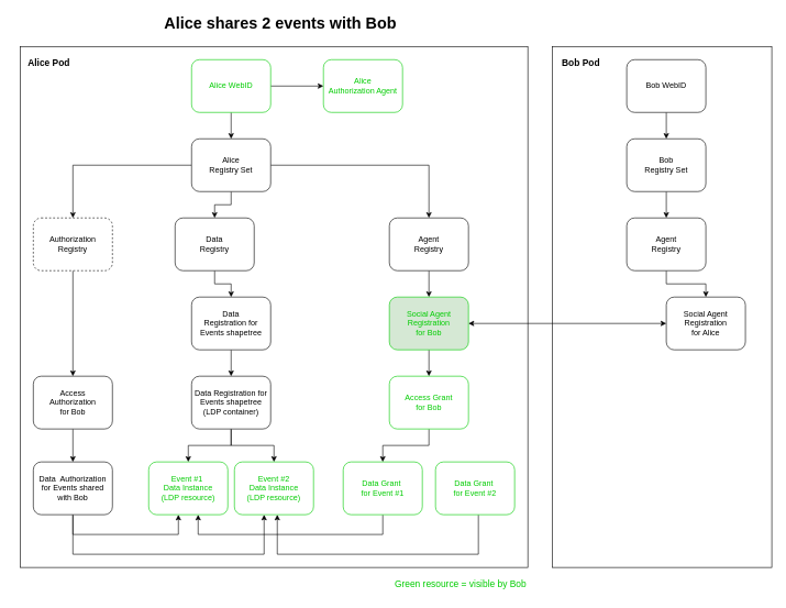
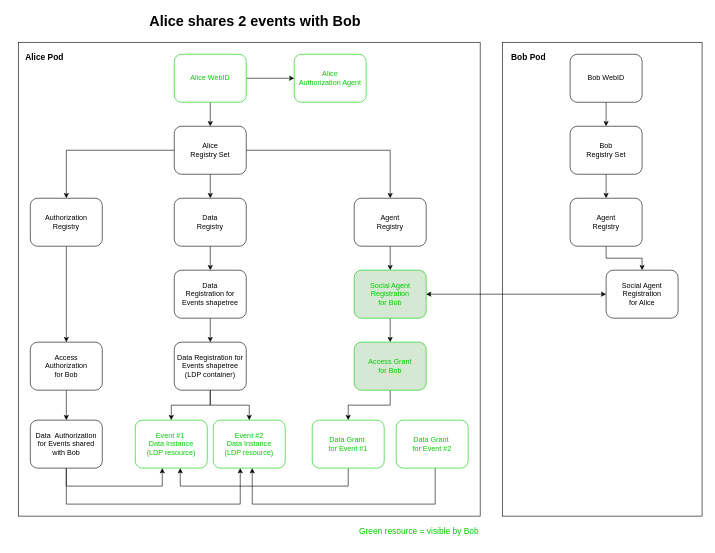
- <mxCell id="13" value="Authorization&lt;br&gt;Registry" style="rounded=1;whiteSpace=wrap;html=1;dashed=1;" vertex="1" parent="1"><mxGeometry x="50" y="330" width="120" height="80" as="geometry" /></mxCell>
+ <mxCell id="13" value="Authorization&lt;br&gt;Registry" style="rounded=1;whiteSpace=wrap;html=1;" vertex="1" parent="1"><mxGeometry x="50" y="330" width="120" height="80" as="geometry" /></mxCell>
- <mxCell id="11" value="Data&lt;br&gt;Registry" style="rounded=1;whiteSpace=wrap;html=1;" vertex="1" parent="1"><mxGeometry x="265" y="330" width="120" height="80" as="geometry" /></mxCell>
+ <mxCell id="11" value="Data&lt;br&gt;Registry" style="rounded=1;whiteSpace=wrap;html=1;" vertex="1" parent="1"><mxGeometry x="290" y="330" width="120" height="80" as="geometry" /></mxCell>
- <mxCell id="22" value="Access Grant&lt;br&gt;for Bob" style="rounded=1;whiteSpace=wrap;html=1;strokeColor=#00CC00;fontColor=#00CC00;" vertex="1" parent="1"><mxGeometry x="590" y="570" width="120" height="80" as="geometry" /></mxCell>
+ <mxCell id="22" value="Access Grant&lt;br&gt;for Bob" style="rounded=1;whiteSpace=wrap;html=1;strokeColor=#00CC00;fontColor=#00CC00;fillColor=#d5e8d4;" vertex="1" parent="1"><mxGeometry x="590" y="570" width="120" height="80" as="geometry" /></mxCell>
